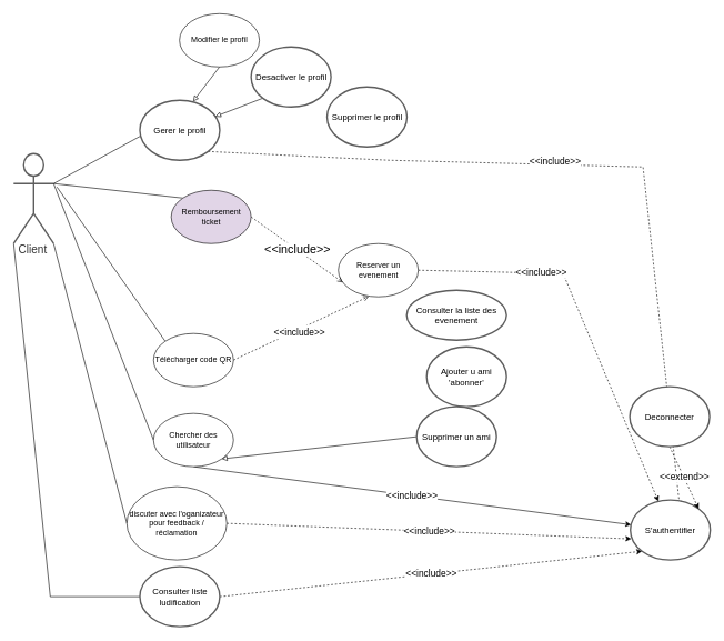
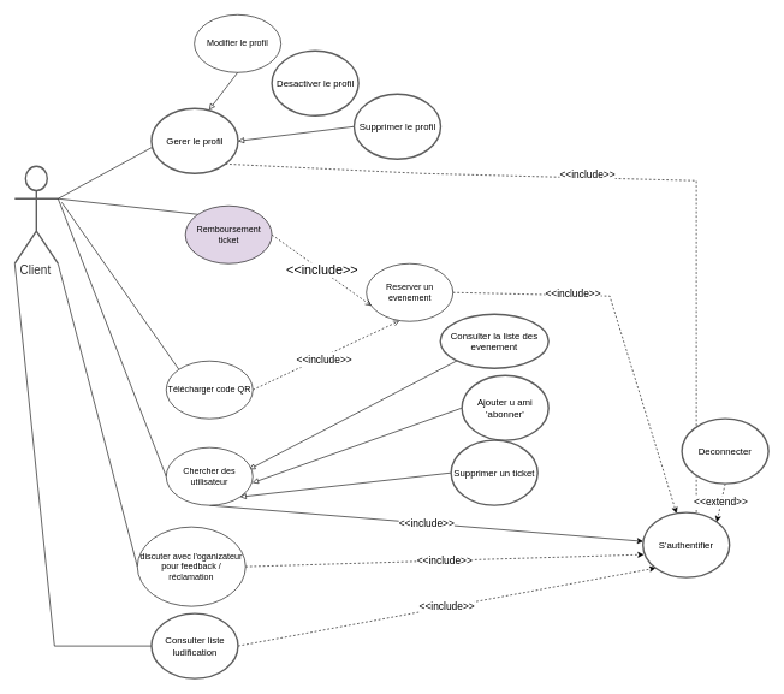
- <mxCell id="9" style="edgeStyle=none;rounded=0;orthogonalLoop=1;jettySize=auto;html=1;exitX=0;exitY=1;exitDx=0;exitDy=0;fontSize=18;endArrow=block;endFill=0;" edge="1" parent="1" source="10" target="8"><mxGeometry relative="1" as="geometry" /></mxCell>
+ <mxCell id="38" style="edgeStyle=none;rounded=0;orthogonalLoop=1;jettySize=auto;html=1;exitX=0;exitY=0.5;exitDx=0;exitDy=0;entryX=1;entryY=0.5;entryDx=0;entryDy=0;fontSize=18;endArrow=block;endFill=0;" edge="1" parent="1" source="39" target="8"><mxGeometry relative="1" as="geometry" /></mxCell>
+ <mxCell id="18" value="" style="edgeStyle=none;rounded=0;orthogonalLoop=1;jettySize=auto;html=1;fontSize=18;endArrow=block;endFill=0;entryX=0.958;entryY=0.375;entryDx=0;entryDy=0;entryPerimeter=0;" edge="1" parent="1" source="19" target="32"><mxGeometry relative="1" as="geometry"><mxPoint x="533.849" y="726.229" as="targetPoint" /></mxGeometry></mxCell>
+ <mxCell id="14" style="edgeStyle=none;rounded=0;orthogonalLoop=1;jettySize=auto;html=1;exitX=0;exitY=0.5;exitDx=0;exitDy=0;entryX=0.995;entryY=0.61;entryDx=0;entryDy=0;fontSize=18;endArrow=block;endFill=0;entryPerimeter=0;" edge="1" parent="1" source="15" target="32"><mxGeometry relative="1" as="geometry"><mxPoint x="517.565" y="766.715" as="targetPoint" /></mxGeometry></mxCell>
- <mxCell id="17" value="Supprimer un ami" style="html=1;overflow=block;blockSpacing=1;whiteSpace=wrap;ellipse;fontSize=13;spacing=3.8;strokeColor=#5e5e5e;strokeOpacity=100;rounded=1;absoluteArcSize=1;arcSize=9;strokeWidth=2.3;lucidId=Juitxt.MBrJM;" vertex="1" parent="1"><mxGeometry x="625" y="610" width="120" height="90" as="geometry" /></mxCell>
+ <mxCell id="17" value="Supprimer un ticket" style="html=1;overflow=block;blockSpacing=1;whiteSpace=wrap;ellipse;fontSize=13;spacing=3.8;strokeColor=#5e5e5e;strokeOpacity=100;rounded=1;absoluteArcSize=1;arcSize=9;strokeWidth=2.3;lucidId=Juitxt.MBrJM;" vertex="1" parent="1"><mxGeometry x="625" y="610" width="120" height="90" as="geometry" /></mxCell>
- <mxCell id="35" value="S'authentifier" style="html=1;overflow=block;blockSpacing=1;whiteSpace=wrap;ellipse;fontSize=13;spacing=3.8;strokeColor=#5e5e5e;strokeOpacity=100;rounded=1;absoluteArcSize=1;arcSize=9;strokeWidth=2.3;lucidId=XvitAHHM73nt;" vertex="1" parent="1"><mxGeometry x="946" y="750" width="120" height="90" as="geometry" /></mxCell>
+ <mxCell id="35" value="S'authentifier" style="html=1;overflow=block;blockSpacing=1;whiteSpace=wrap;ellipse;fontSize=13;spacing=3.8;strokeColor=#5e5e5e;strokeOpacity=100;rounded=1;absoluteArcSize=1;arcSize=9;strokeWidth=2.3;lucidId=XvitAHHM73nt;" vertex="1" parent="1"><mxGeometry x="891" y="710" width="120" height="90" as="geometry" /></mxCell>
